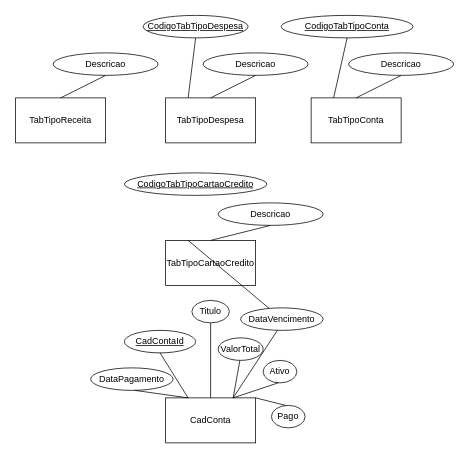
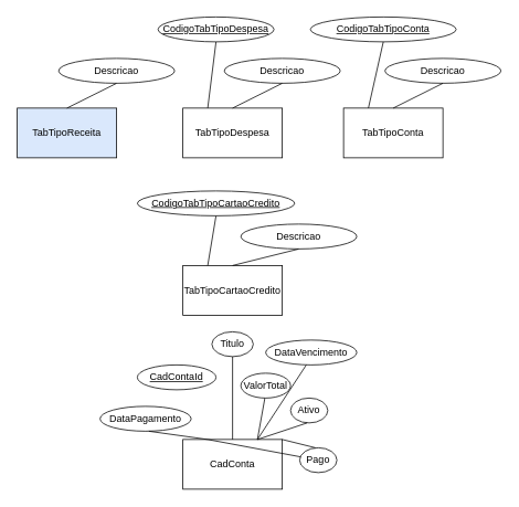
- <mxCell id="2" value="TabTipoReceita" style="rounded=0;whiteSpace=wrap;html=1;" vertex="1" parent="1"><mxGeometry x="20" y="130" width="120" height="60" as="geometry" /></mxCell>
+ <mxCell id="2" value="TabTipoReceita" style="rounded=0;whiteSpace=wrap;html=1;fillColor=#dae8fc;" vertex="1" parent="1"><mxGeometry x="20" y="130" width="120" height="60" as="geometry" /></mxCell>
- <mxCell id="18" value="" style="endArrow=none;html=1;exitX=0.25;exitY=0;exitDx=0;exitDy=0;" edge="1" parent="1" source="15" target="26"><mxGeometry width="50" height="50" relative="1" as="geometry"><mxPoint x="220" y="320" as="sourcePoint" /><mxPoint x="270" y="270" as="targetPoint" /></mxGeometry></mxCell>
+ <mxCell id="18" value="" style="endArrow=none;html=1;exitX=0.25;exitY=0;exitDx=0;exitDy=0;entryX=0.5;entryY=1;entryDx=0;entryDy=0;" edge="1" parent="1" source="15" target="16"><mxGeometry width="50" height="50" relative="1" as="geometry"><mxPoint x="220" y="320" as="sourcePoint" /><mxPoint x="270" y="270" as="targetPoint" /></mxGeometry></mxCell>
- <mxCell id="23" value="" style="endArrow=none;html=1;exitX=0.25;exitY=0;exitDx=0;exitDy=0;entryX=0.5;entryY=1;entryDx=0;entryDy=0;" edge="1" parent="1" source="20" target="21"><mxGeometry width="50" height="50" relative="1" as="geometry"><mxPoint x="220" y="530" as="sourcePoint" /><mxPoint x="270" y="480" as="targetPoint" /></mxGeometry></mxCell>
+ <mxCell id="23" value="" style="endArrow=none;html=1;exitX=0.25;exitY=0;exitDx=0;exitDy=0;" edge="1" parent="1" source="20" target="29"><mxGeometry width="50" height="50" relative="1" as="geometry"><mxPoint x="220" y="530" as="sourcePoint" /><mxPoint x="270" y="480" as="targetPoint" /></mxGeometry></mxCell>
